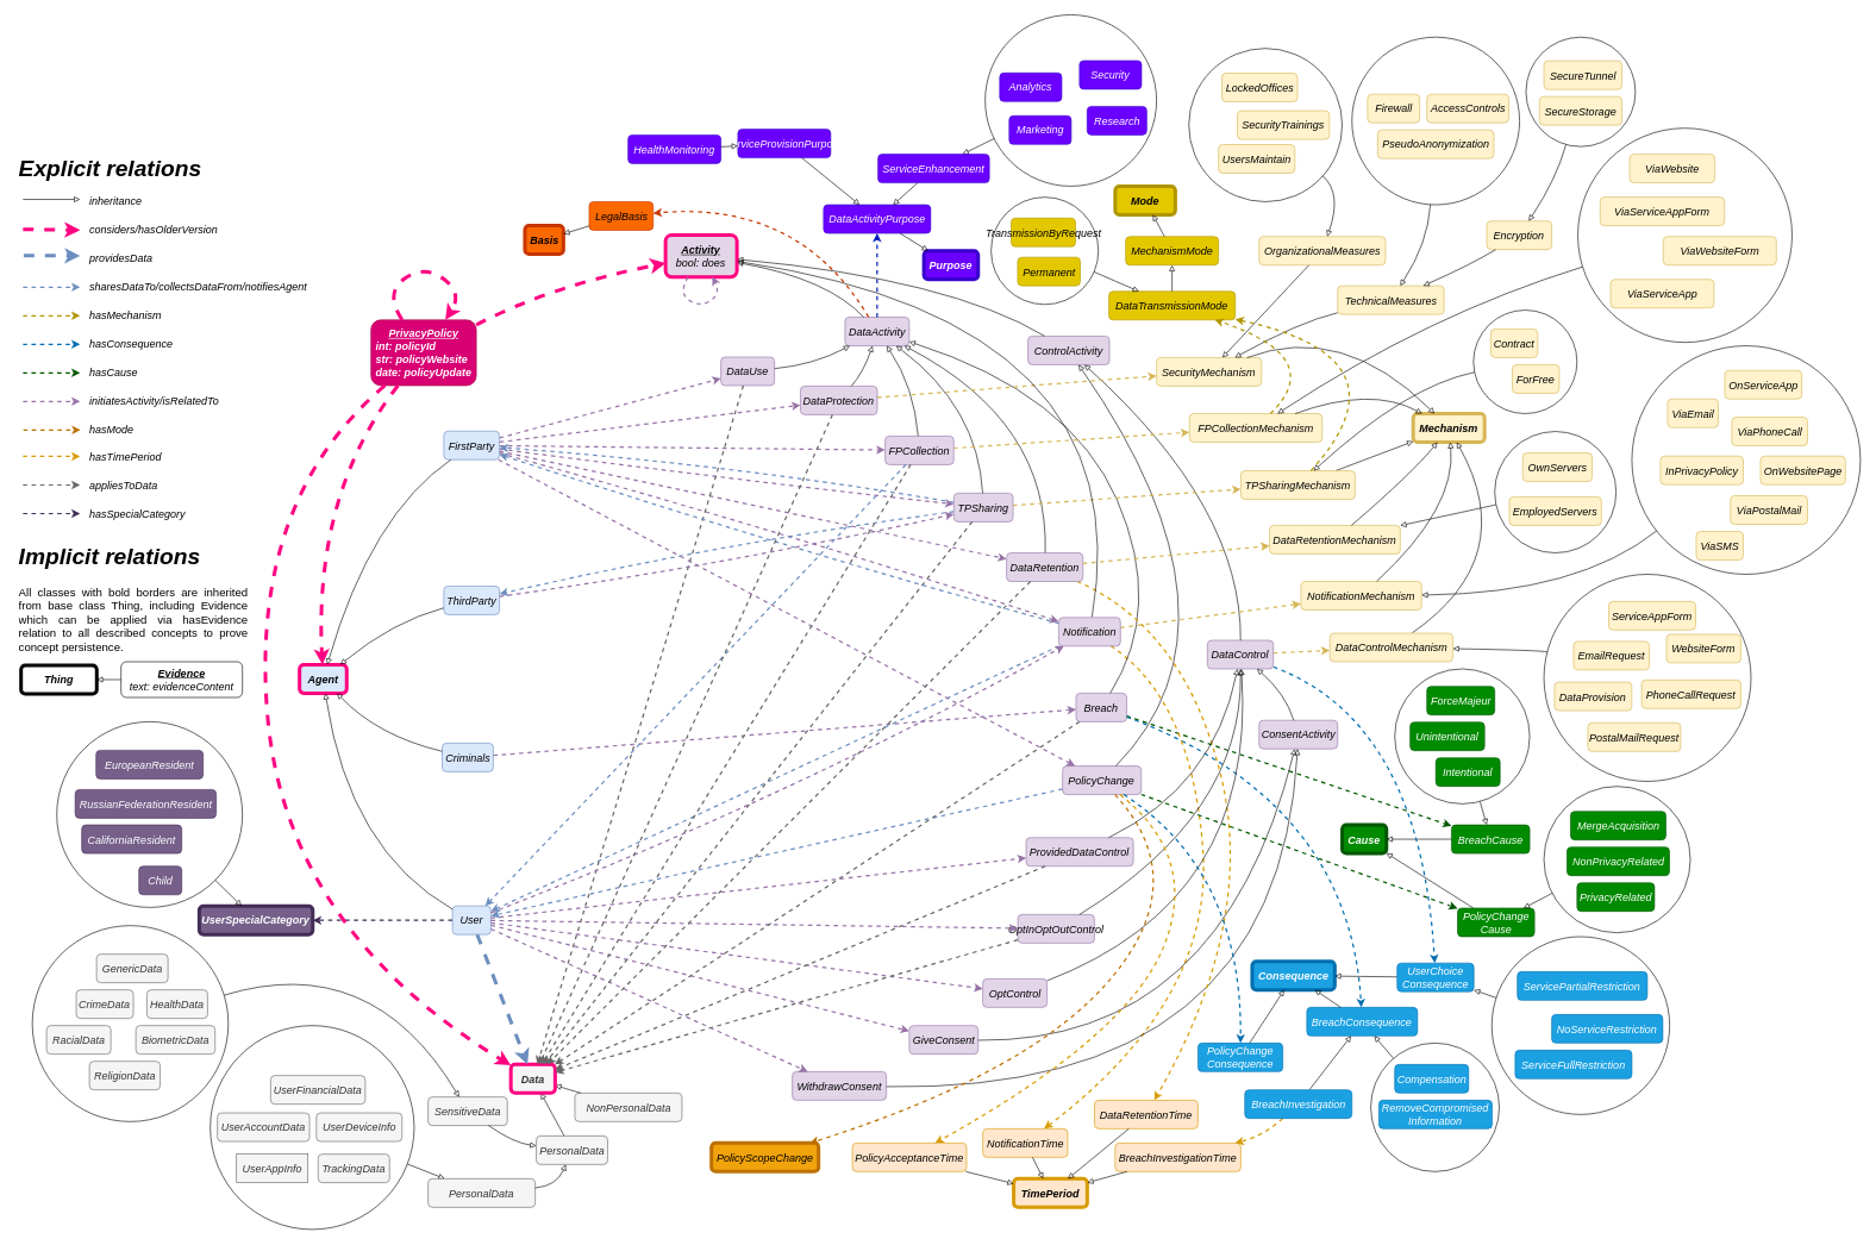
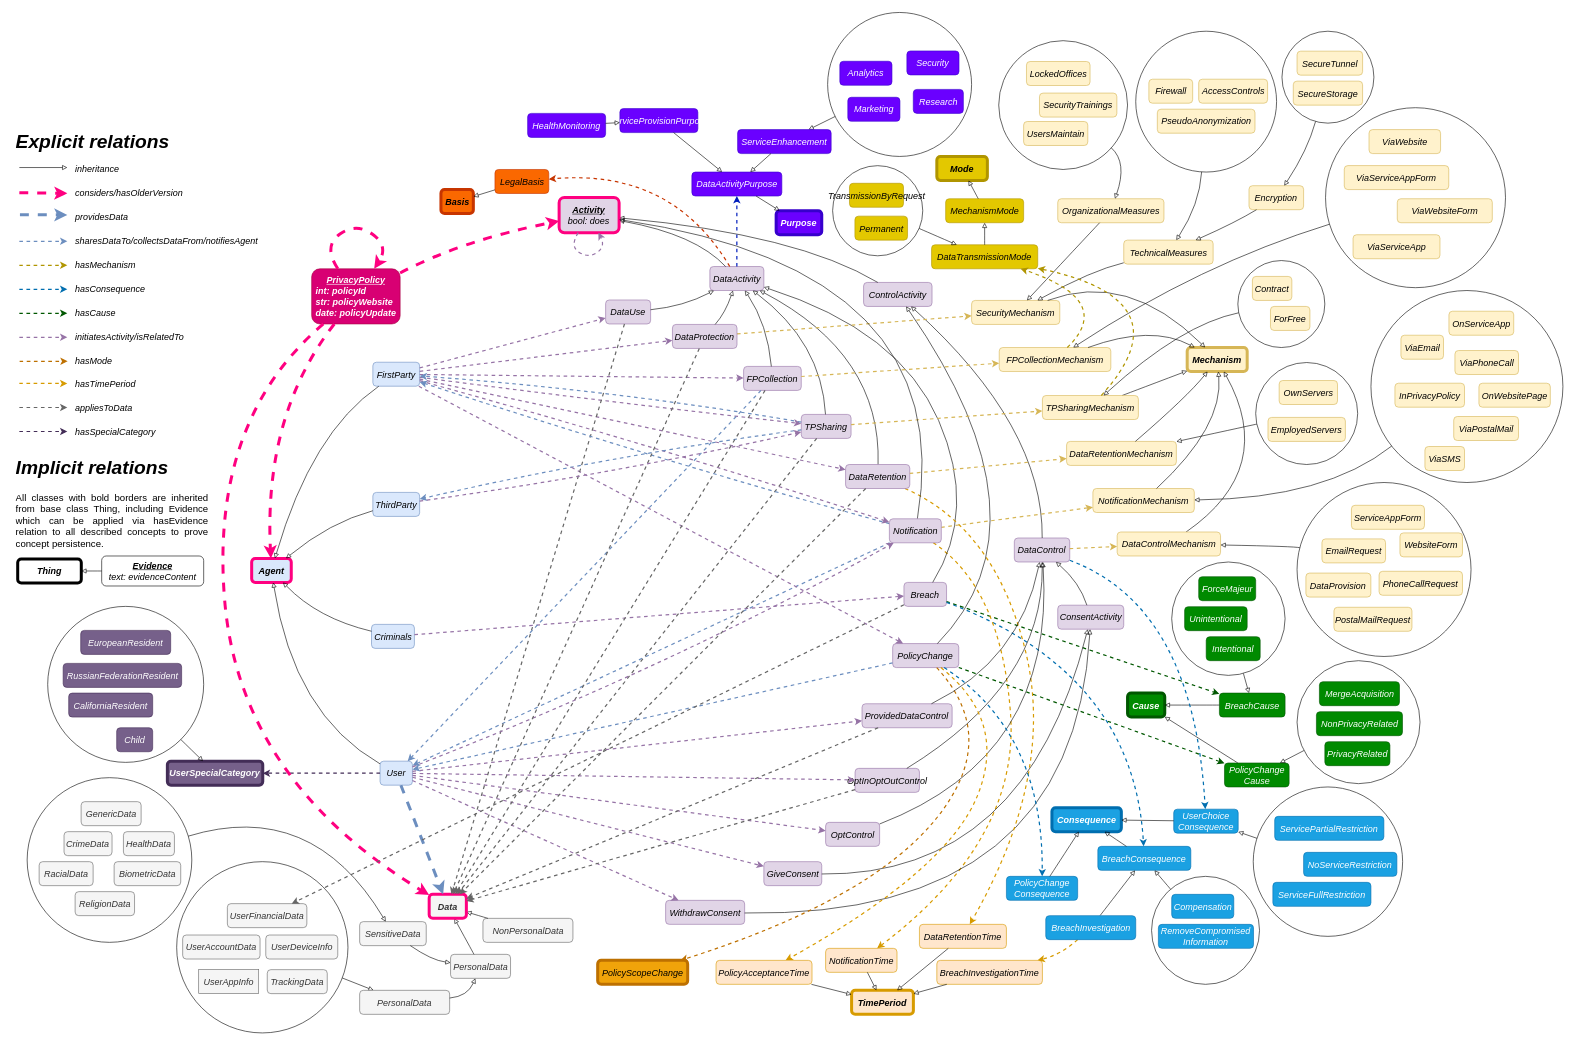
- <mxCell id="231" value="" style="endArrow=classic;html=1;dashed=1;fontSize=15;fontStyle=2;fillColor=#f5f5f5;strokeColor=#666666;shadow=0;strokeWidth=2;fontFamily=Helvetica;" parent="1" source="13" target="146" edge="1"><mxGeometry width="50" height="50" relative="1" as="geometry"><mxPoint x="1478" y="1250" as="sourcePoint" /><mxPoint x="801" y="1518" as="targetPoint" /></mxGeometry></mxCell>
+ <mxCell id="231" value="" style="endArrow=classic;html=1;dashed=1;fontSize=15;fontStyle=2;fillColor=#f5f5f5;strokeColor=#666666;shadow=0;strokeWidth=2;fontFamily=Helvetica;" parent="1" source="13" target="41" edge="1"><mxGeometry width="50" height="50" relative="1" as="geometry"><mxPoint x="1478" y="1250" as="sourcePoint" /><mxPoint x="801" y="1518" as="targetPoint" /></mxGeometry></mxCell>
